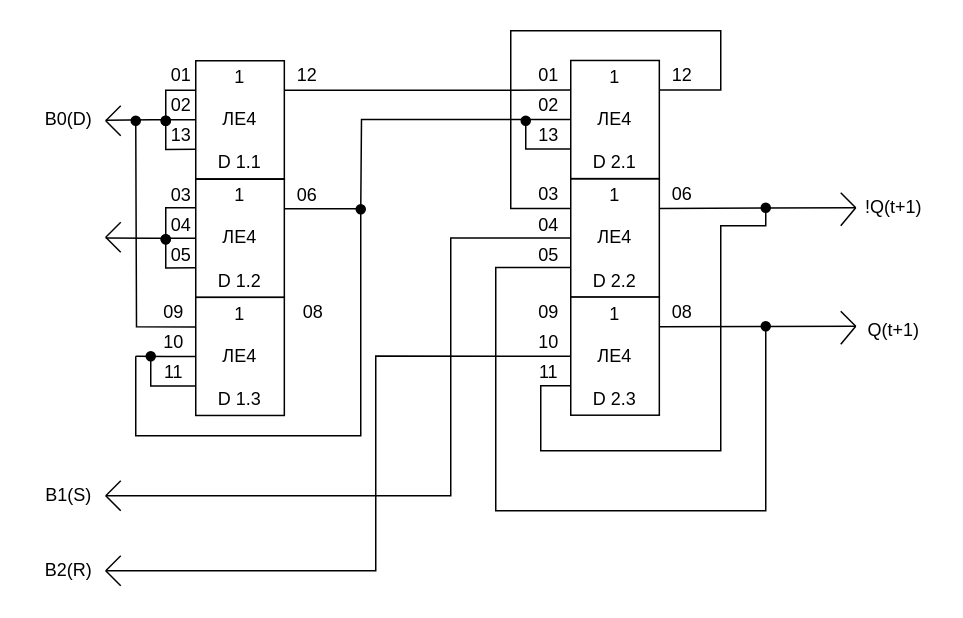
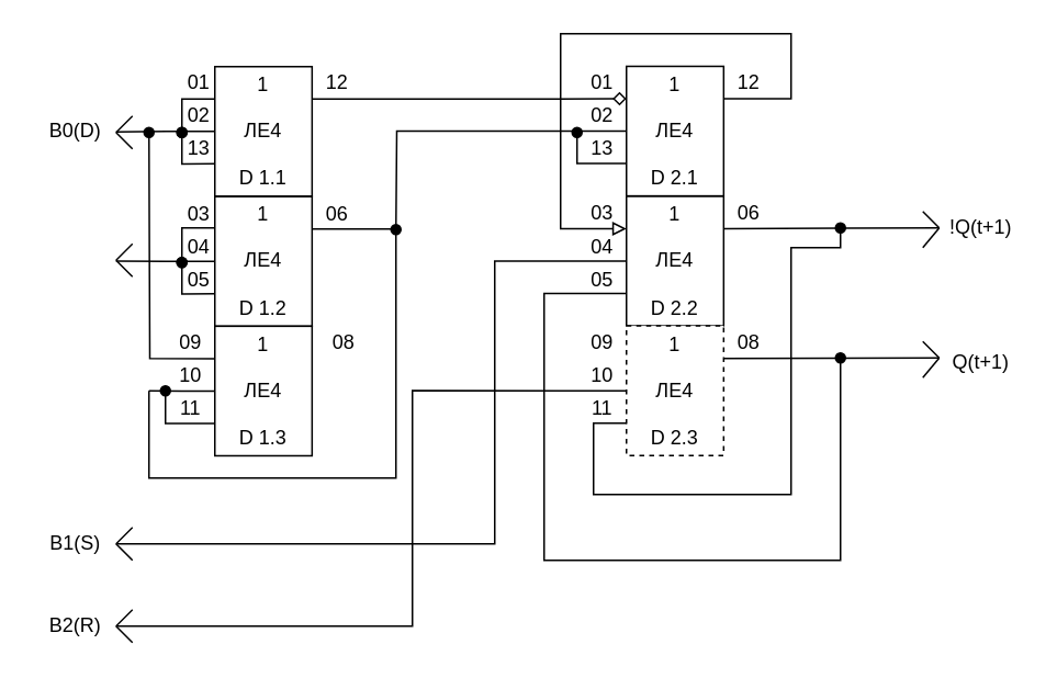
- <mxCell id="19" style="edgeStyle=orthogonalEdgeStyle;rounded=0;orthogonalLoop=1;jettySize=auto;html=1;exitX=1;exitY=0.25;exitDx=0;exitDy=0;endArrow=none;endFill=0;entryX=0;entryY=0.25;entryDx=0;entryDy=0;" edge="1" parent="1" source="3" target="33"><mxGeometry relative="1" as="geometry"><mxPoint x="220" y="59.714" as="targetPoint" /></mxGeometry></mxCell>
+ <mxCell id="19" style="edgeStyle=orthogonalEdgeStyle;rounded=0;orthogonalLoop=1;jettySize=auto;html=1;exitX=1;exitY=0.25;exitDx=0;exitDy=0;endArrow=diamond;endFill=0;entryX=0;entryY=0.25;entryDx=0;entryDy=0;" edge="1" parent="1" source="3" target="33"><mxGeometry relative="1" as="geometry"><mxPoint x="220" y="59.714" as="targetPoint" /></mxGeometry></mxCell>
- <mxCell id="41" style="edgeStyle=orthogonalEdgeStyle;rounded=0;orthogonalLoop=1;jettySize=auto;html=1;exitX=1;exitY=0.25;exitDx=0;exitDy=0;endArrow=none;endFill=0;entryX=0;entryY=0.25;entryDx=0;entryDy=0;" edge="1" parent="1" source="33" target="35"><mxGeometry relative="1" as="geometry"><mxPoint x="360" y="0" as="targetPoint" /><Array as="points"><mxPoint x="480" y="60" /><mxPoint x="480" y="20" /><mxPoint x="340" y="20" /><mxPoint x="340" y="139" /></Array></mxGeometry></mxCell>
+ <mxCell id="41" style="edgeStyle=orthogonalEdgeStyle;rounded=0;orthogonalLoop=1;jettySize=auto;html=1;exitX=1;exitY=0.25;exitDx=0;exitDy=0;endArrow=block;endFill=0;entryX=0;entryY=0.25;entryDx=0;entryDy=0;" edge="1" parent="1" source="33" target="35"><mxGeometry relative="1" as="geometry"><mxPoint x="360" y="0" as="targetPoint" /><Array as="points"><mxPoint x="480" y="60" /><mxPoint x="480" y="20" /><mxPoint x="340" y="20" /><mxPoint x="340" y="139" /></Array></mxGeometry></mxCell>
- <mxCell id="37" value="1&lt;br&gt;&lt;br&gt;ЛЕ4&lt;br&gt;&lt;br&gt;D 2.3" style="rounded=0;whiteSpace=wrap;html=1;" vertex="1" parent="36"><mxGeometry width="59.055" height="78.74" as="geometry" /></mxCell>
+ <mxCell id="37" value="1&lt;br&gt;&lt;br&gt;ЛЕ4&lt;br&gt;&lt;br&gt;D 2.3" style="rounded=0;whiteSpace=wrap;html=1;dashed=1;" vertex="1" parent="36"><mxGeometry width="59.055" height="78.74" as="geometry" /></mxCell>
